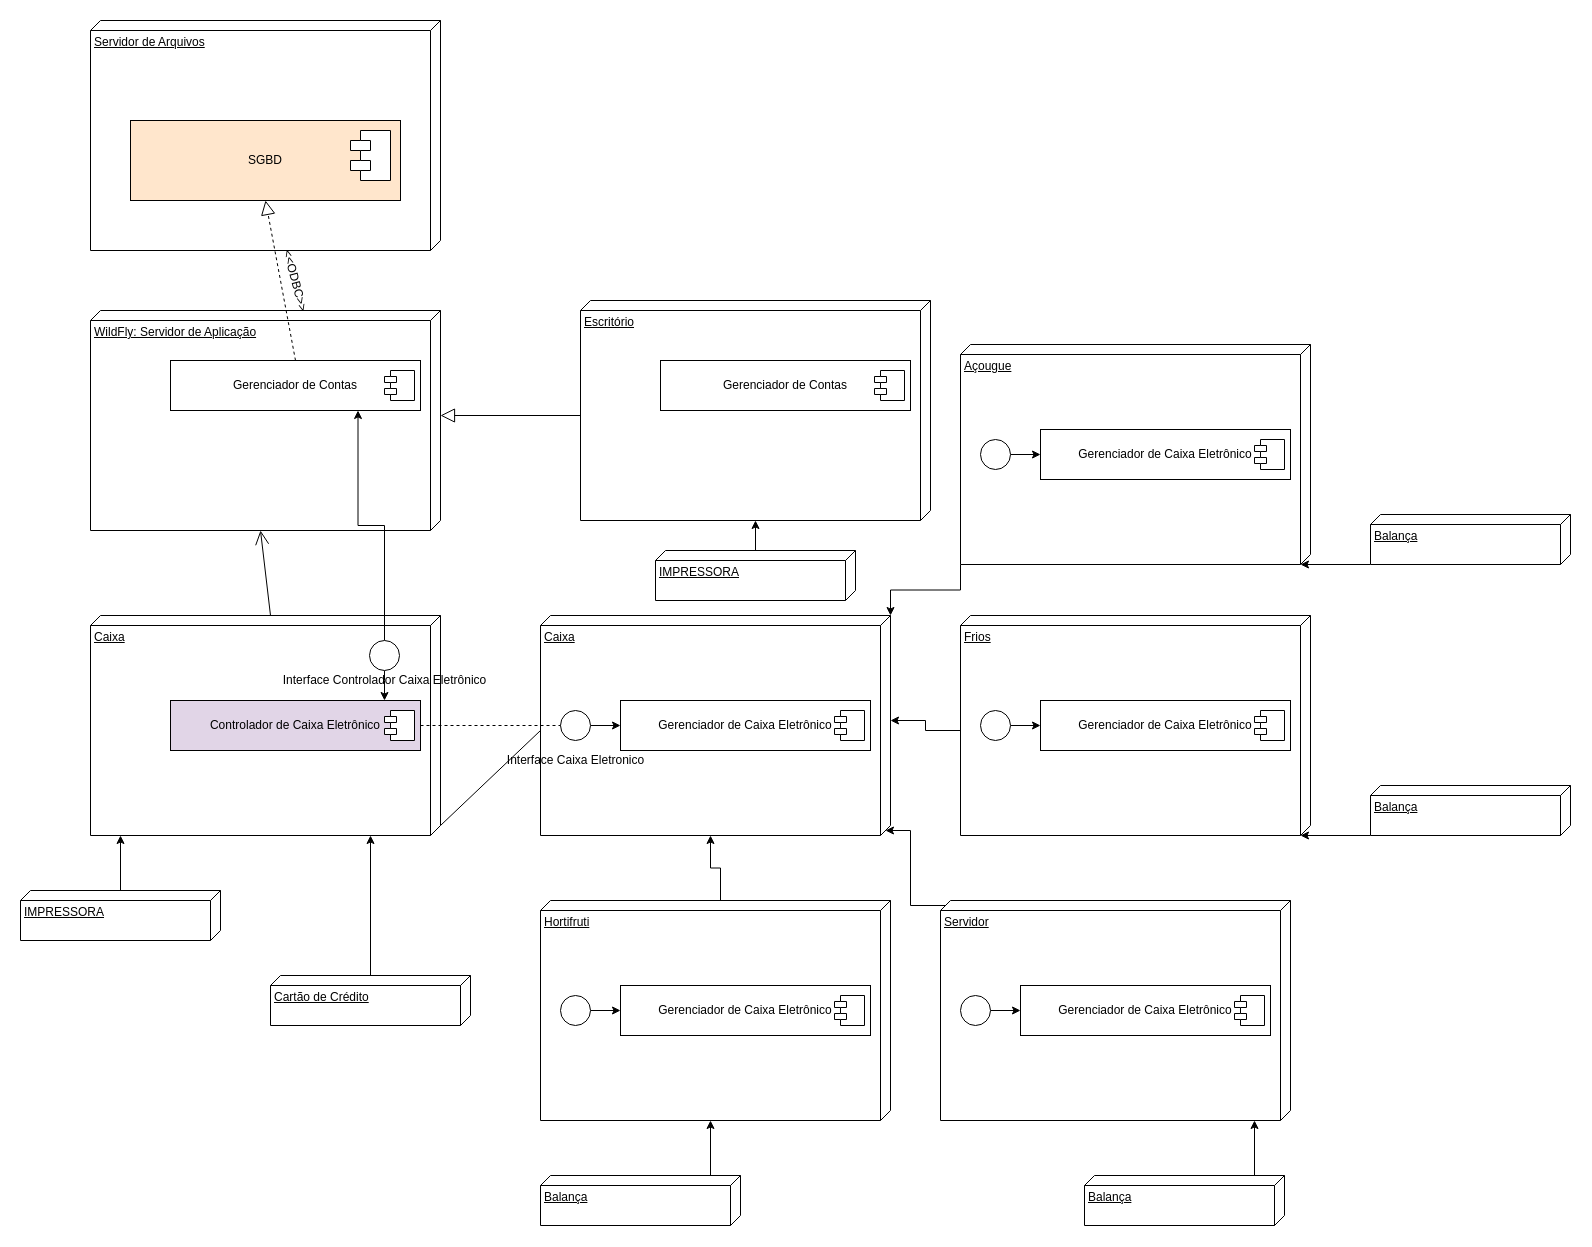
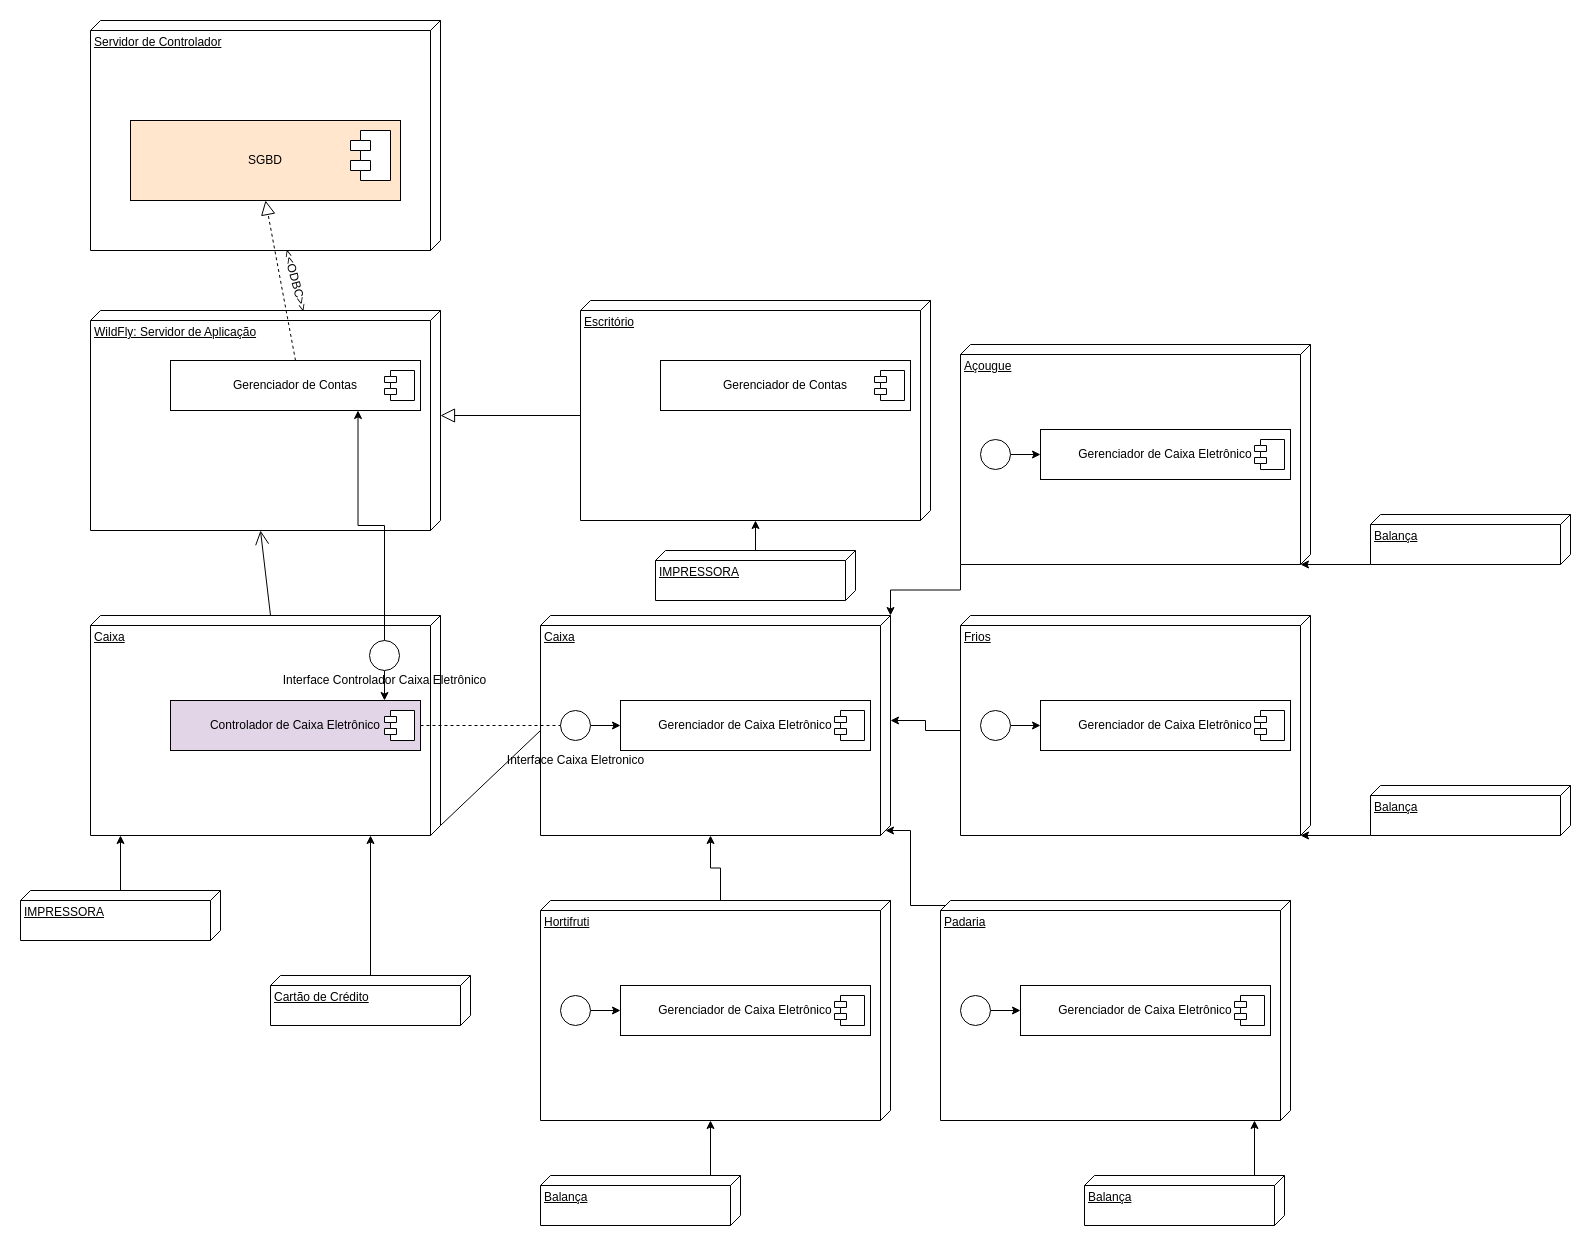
- <mxCell id="2" value="Servidor de Arquivos" style="verticalAlign=top;align=left;spacingTop=8;spacingLeft=2;spacingRight=12;shape=cube;size=10;direction=south;fontStyle=4;html=1;" vertex="1" parent="1"><mxGeometry x="90" y="20" width="350" height="230" as="geometry" /></mxCell>
+ <mxCell id="2" value="Servidor de Controlador" style="verticalAlign=top;align=left;spacingTop=8;spacingLeft=2;spacingRight=12;shape=cube;size=10;direction=south;fontStyle=4;html=1;" vertex="1" parent="1"><mxGeometry x="90" y="20" width="350" height="230" as="geometry" /></mxCell>
- <mxCell id="42" value="Servidor" style="verticalAlign=top;align=left;spacingTop=8;spacingLeft=2;spacingRight=12;shape=cube;size=10;direction=south;fontStyle=4;html=1;" vertex="1" parent="1"><mxGeometry x="940" y="900" width="350" height="220" as="geometry" /></mxCell>
+ <mxCell id="42" value="Padaria" style="verticalAlign=top;align=left;spacingTop=8;spacingLeft=2;spacingRight=12;shape=cube;size=10;direction=south;fontStyle=4;html=1;" vertex="1" parent="1"><mxGeometry x="940" y="900" width="350" height="220" as="geometry" /></mxCell>
